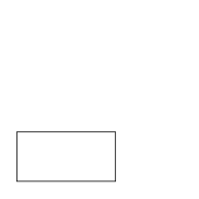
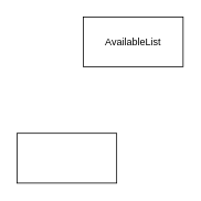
+ <mxCell id="2" value="AvailableList" style="rounded=0;whiteSpace=wrap;html=1;" parent="1" vertex="1"><mxGeometry x="100" y="20" width="120" height="60" as="geometry" /></mxCell>
